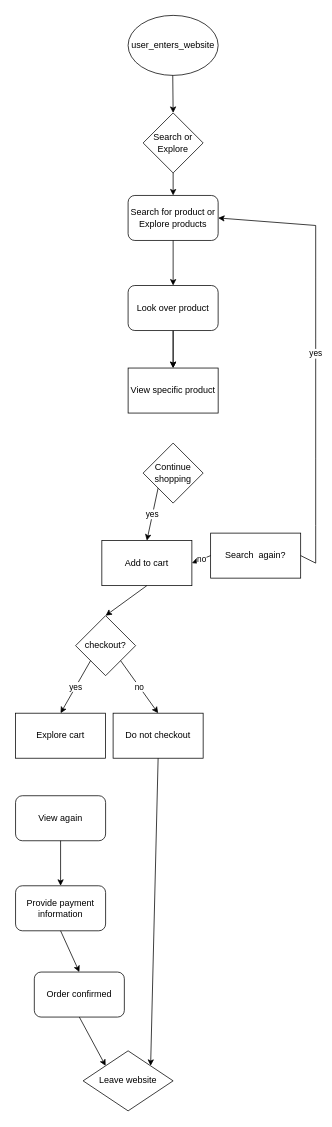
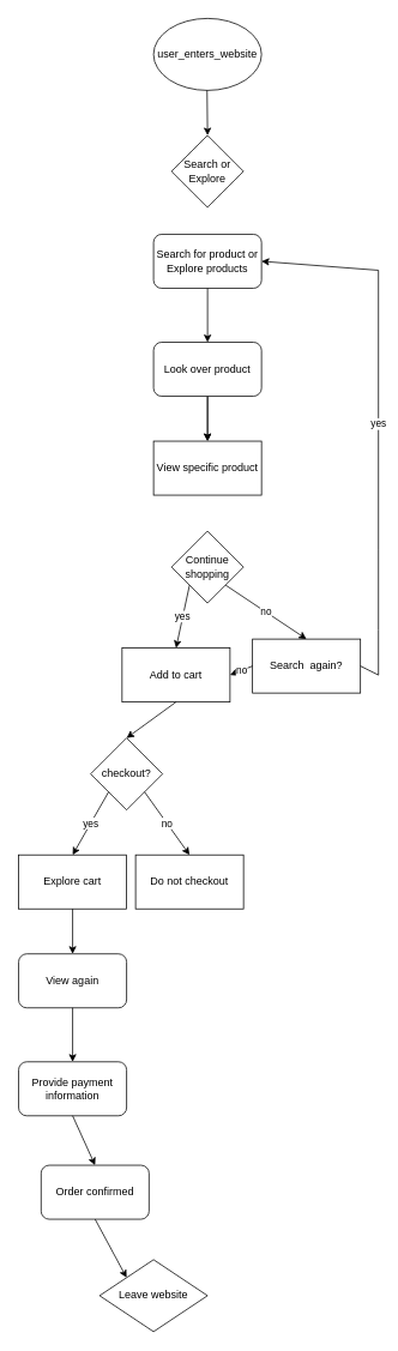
- <mxCell id="6" value="" style="endArrow=classic;html=1;rounded=0;exitX=0.5;exitY=1;exitDx=0;exitDy=0;entryX=0.5;entryY=0;entryDx=0;entryDy=0;" edge="1" parent="1" source="4" target="5"><mxGeometry width="50" height="50" relative="1" as="geometry"><mxPoint x="250" y="210" as="sourcePoint" /><mxPoint x="300" y="270" as="targetPoint" /></mxGeometry></mxCell>
+ <mxCell id="14" value="no" style="endArrow=classic;html=1;rounded=0;exitX=1;exitY=1;exitDx=0;exitDy=0;entryX=0.5;entryY=0;entryDx=0;entryDy=0;" edge="1" parent="1" source="23" target="17"><mxGeometry relative="1" as="geometry"><mxPoint x="260" y="650" as="sourcePoint" /><mxPoint x="310" y="720" as="targetPoint" /></mxGeometry></mxCell>
+ <mxCell id="25" value="" style="endArrow=classic;html=1;rounded=0;exitX=0.5;exitY=1;exitDx=0;exitDy=0;entryX=0.5;entryY=0;entryDx=0;entryDy=0;" edge="1" parent="1" source="19" target="26"><mxGeometry width="50" height="50" relative="1" as="geometry"><mxPoint x="150" y="790" as="sourcePoint" /><mxPoint x="80" y="1060" as="targetPoint" /><Array as="points" /></mxGeometry></mxCell>
- <mxCell id="33" value="" style="endArrow=classic;html=1;rounded=0;exitX=0.5;exitY=1;exitDx=0;exitDy=0;entryX=1;entryY=0;entryDx=0;entryDy=0;" edge="1" parent="1" source="20" target="31"><mxGeometry width="50" height="50" relative="1" as="geometry"><mxPoint x="180" y="1310" as="sourcePoint" /><mxPoint x="230" y="1260" as="targetPoint" /></mxGeometry></mxCell>
